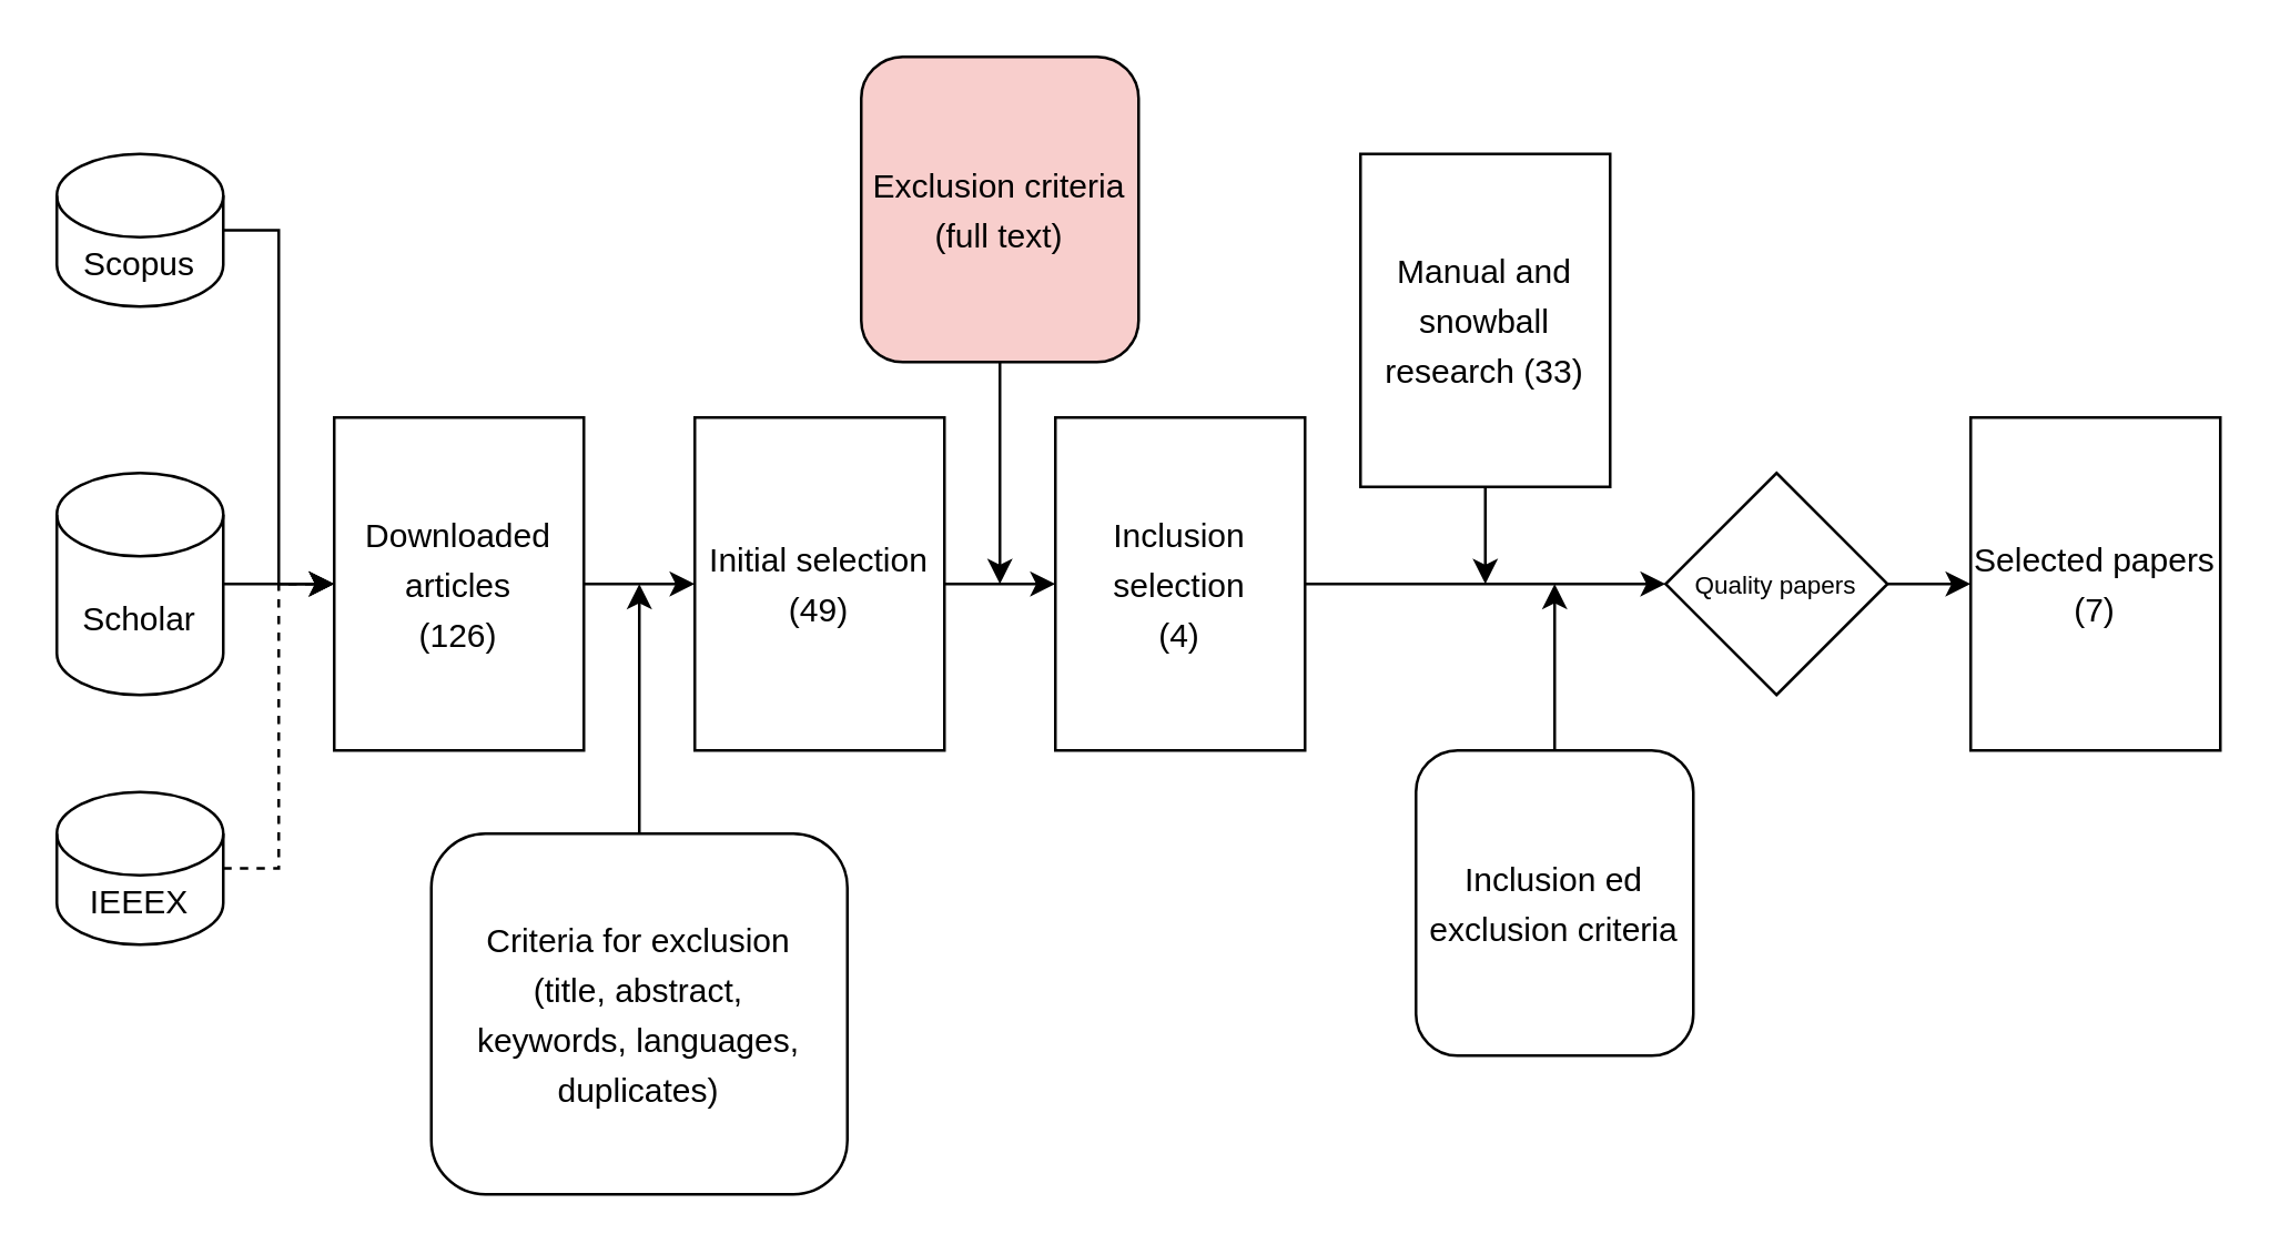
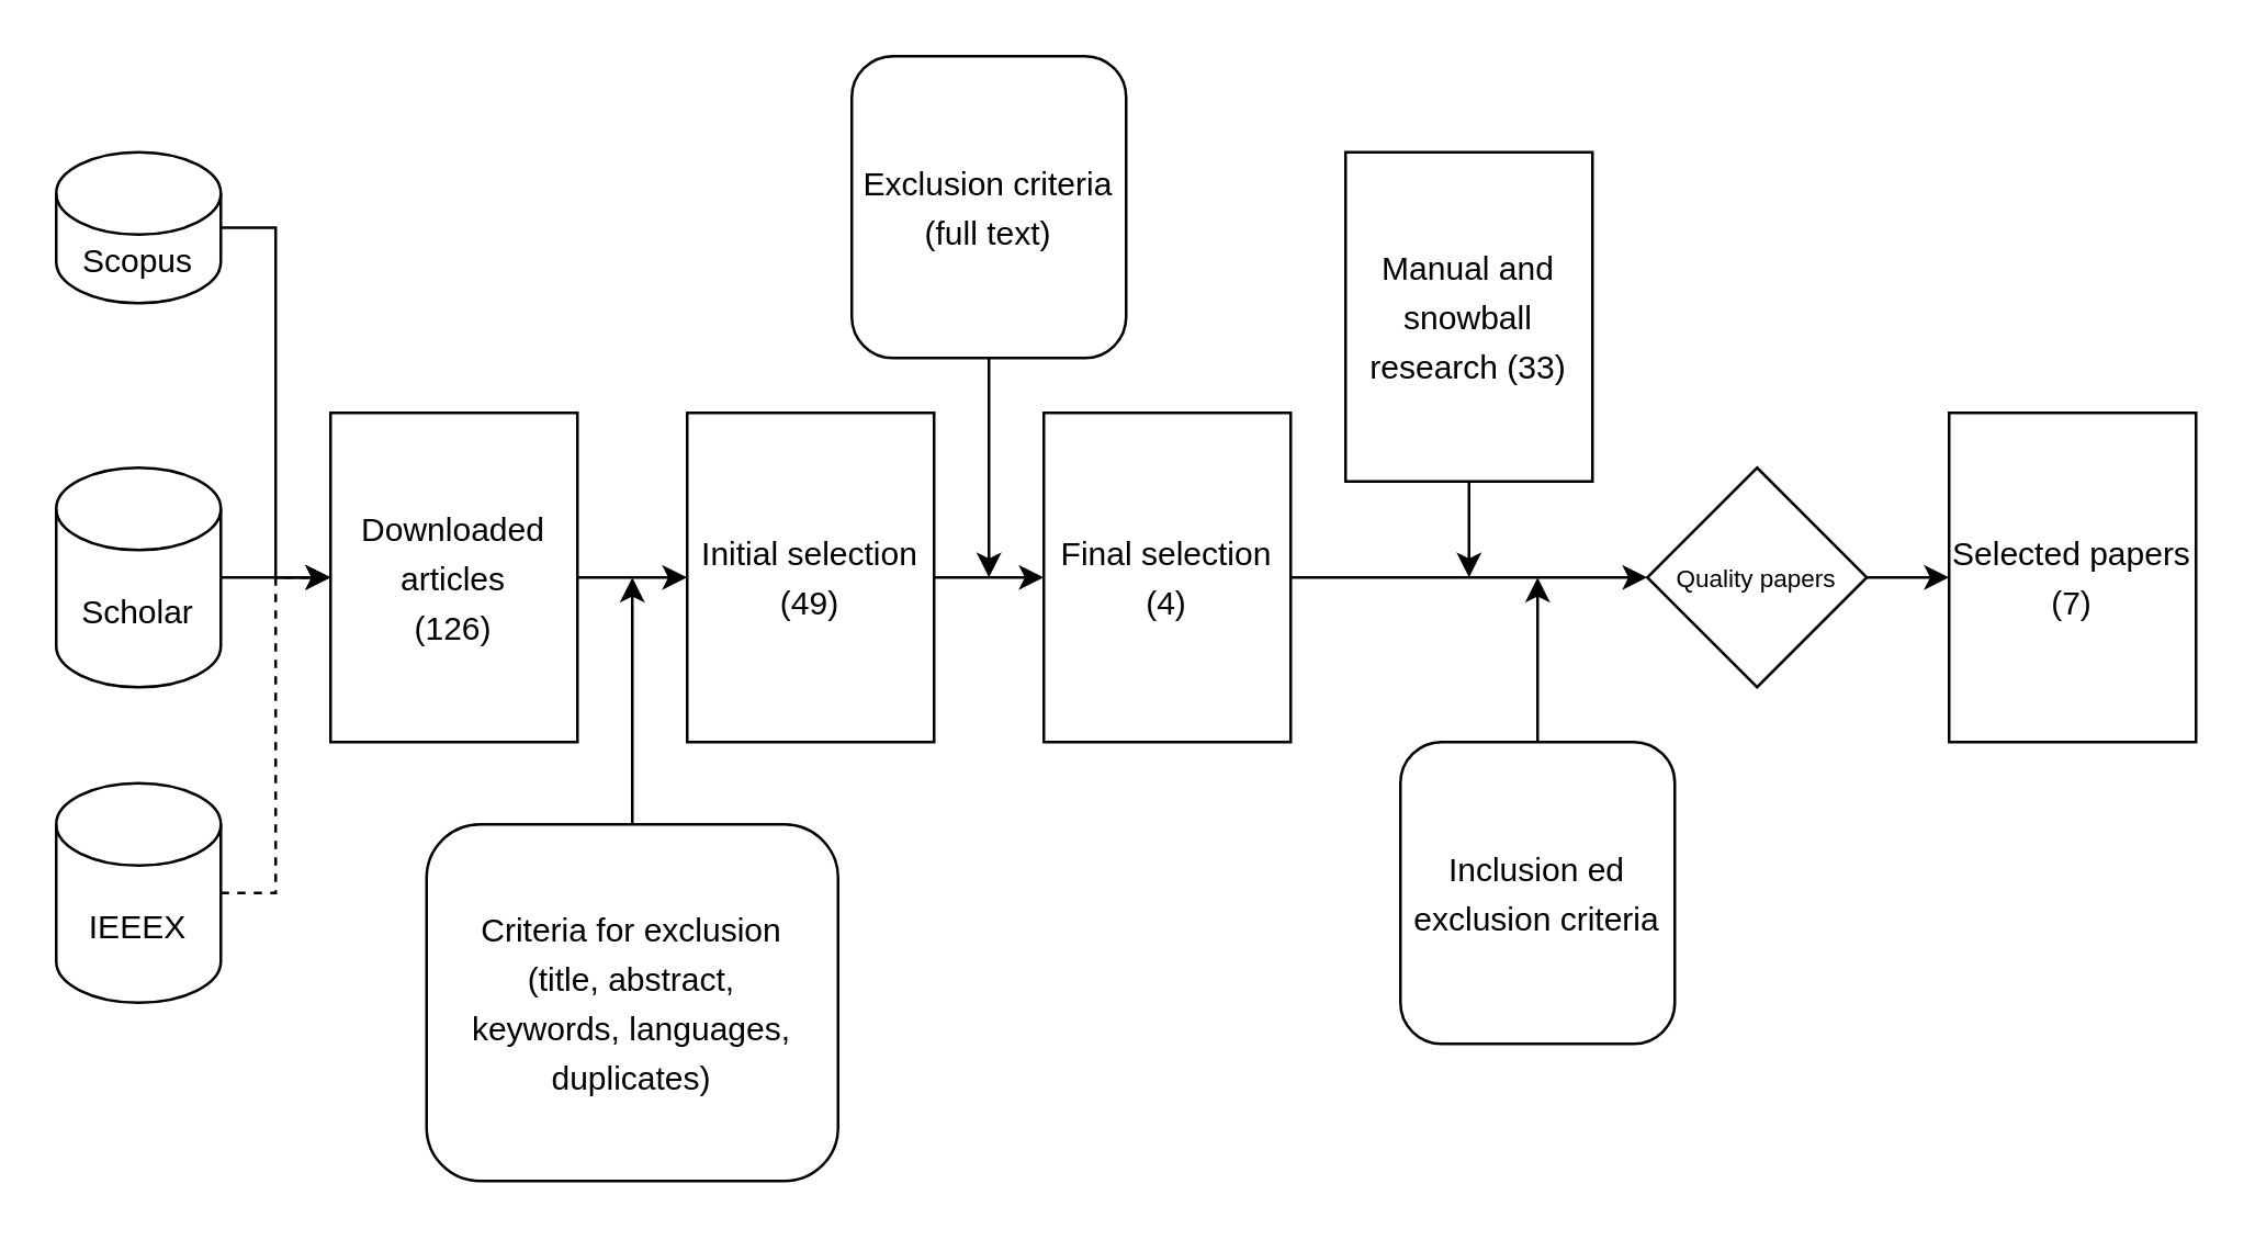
- <mxCell id="22" value="&lt;p style=&quot;line-height: 150%;&quot;&gt;Exclusion criteria (full text)&lt;/p&gt;" style="rounded=1;whiteSpace=wrap;html=1;fillColor=#f8cecc;" parent="1" vertex="1"><mxGeometry x="310" y="20" width="100" height="110" as="geometry" /></mxCell>
+ <mxCell id="22" value="&lt;p style=&quot;line-height: 150%;&quot;&gt;Exclusion criteria (full text)&lt;/p&gt;" style="rounded=1;whiteSpace=wrap;html=1;" parent="1" vertex="1"><mxGeometry x="310" y="20" width="100" height="110" as="geometry" /></mxCell>
- <mxCell id="13" value="&lt;p style=&quot;line-height: 150%;&quot;&gt;Inclusion selection&lt;br&gt;(4)&lt;/p&gt;" style="rounded=0;whiteSpace=wrap;html=1;" parent="1" vertex="1"><mxGeometry x="380" y="150" width="90" height="120" as="geometry" /></mxCell>
+ <mxCell id="13" value="&lt;p style=&quot;line-height: 150%;&quot;&gt;Final selection&lt;br&gt;(4)&lt;/p&gt;" style="rounded=0;whiteSpace=wrap;html=1;" parent="1" vertex="1"><mxGeometry x="380" y="150" width="90" height="120" as="geometry" /></mxCell>
- <mxCell id="7" value="IEEEX" style="shape=cylinder3;whiteSpace=wrap;html=1;boundedLbl=1;backgroundOutline=1;size=15;" parent="1" vertex="1"><mxGeometry x="20" y="285" width="60" height="55" as="geometry" /></mxCell>
+ <mxCell id="7" value="IEEEX" style="shape=cylinder3;whiteSpace=wrap;html=1;boundedLbl=1;backgroundOutline=1;size=15;" parent="1" vertex="1"><mxGeometry x="20" y="285" width="60" height="80" as="geometry" /></mxCell>
